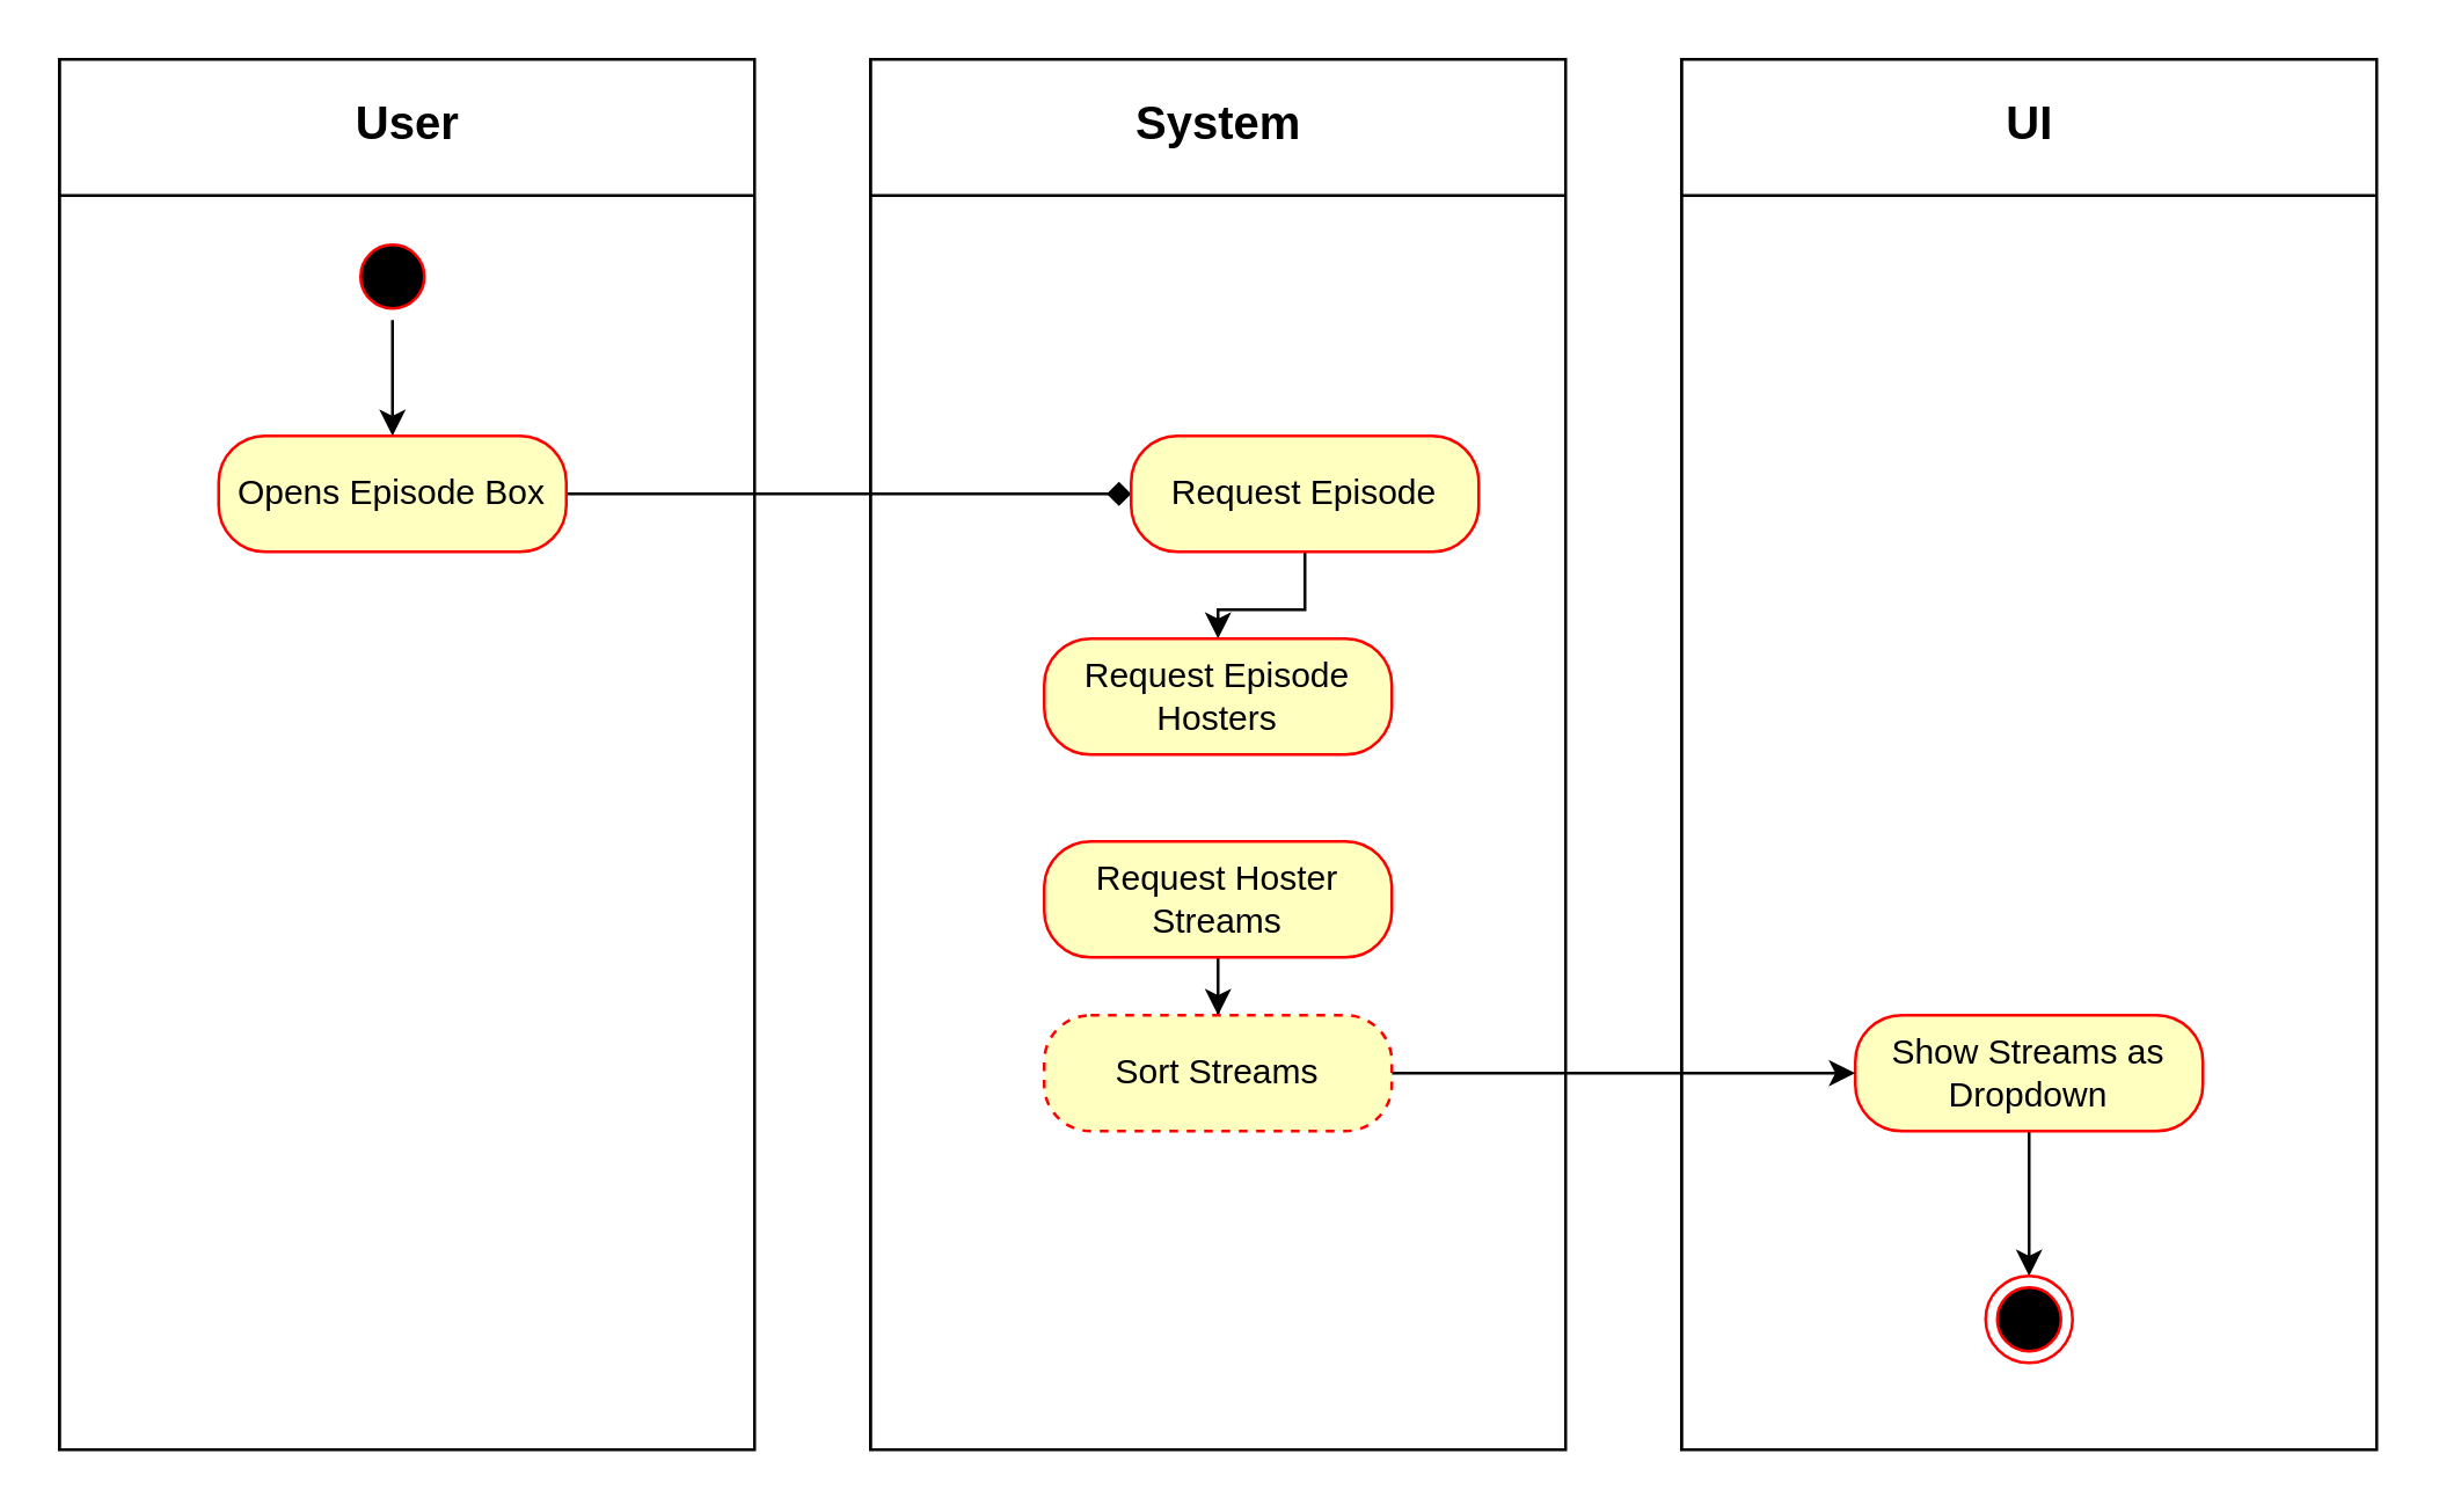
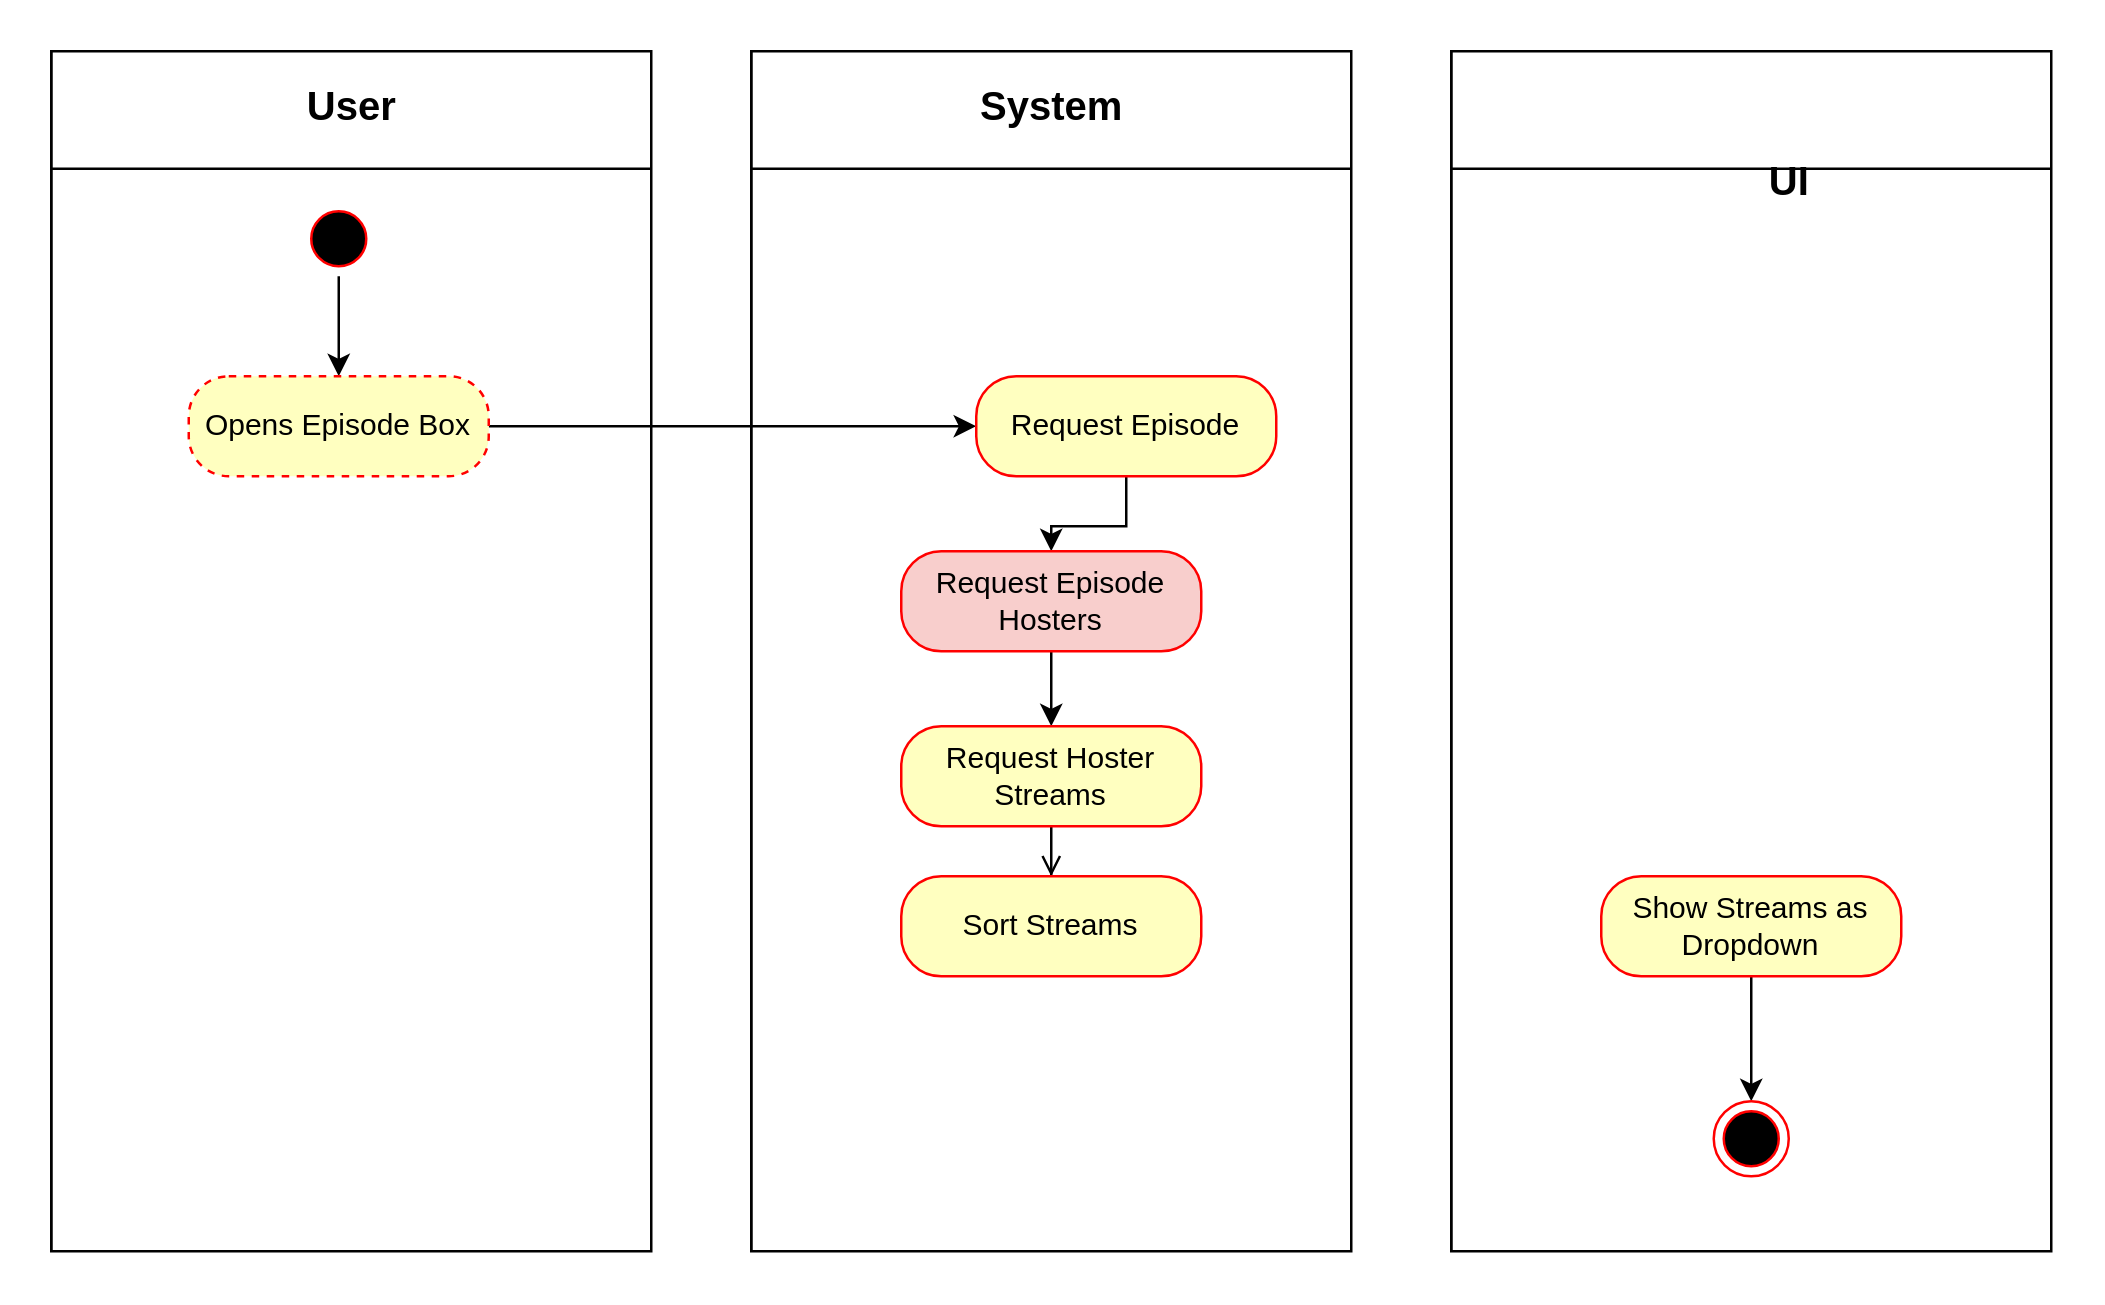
- <mxCell id="9" value="&lt;b&gt;&lt;font style=&quot;font-size: 16px&quot;&gt;UI&lt;/font&gt;&lt;/b&gt;" style="text;html=1;resizable=0;points=[];autosize=1;align=center;verticalAlign=top;spacingTop=-4;" parent="1" vertex="1"><mxGeometry x="685" y="30" width="30" height="20" as="geometry" /></mxCell>
+ <mxCell id="9" value="&lt;b&gt;&lt;font style=&quot;font-size: 16px&quot;&gt;UI&lt;/font&gt;&lt;/b&gt;" style="text;html=1;resizable=0;points=[];autosize=1;align=center;verticalAlign=top;spacingTop=-4;" parent="1" vertex="1"><mxGeometry x="700" y="60" width="30" height="20" as="geometry" /></mxCell>
- <mxCell id="11" value="Opens Episode Box" style="rounded=1;whiteSpace=wrap;html=1;arcSize=40;fontColor=#000000;fillColor=#ffffc0;strokeColor=#ff0000;" parent="1" vertex="1"><mxGeometry x="75" y="150" width="120" height="40" as="geometry" /></mxCell>
+ <mxCell id="11" value="Opens Episode Box" style="rounded=1;whiteSpace=wrap;html=1;arcSize=40;fontColor=#000000;fillColor=#ffffc0;strokeColor=#ff0000;dashed=1;" parent="1" vertex="1"><mxGeometry x="75" y="150" width="120" height="40" as="geometry" /></mxCell>
- <mxCell id="10" style="edgeStyle=orthogonalEdgeStyle;rounded=0;orthogonalLoop=1;jettySize=auto;html=1;exitX=1;exitY=0.5;exitDx=0;exitDy=0;endArrow=diamond;" parent="1" source="11" target="15" edge="1"><mxGeometry relative="1" as="geometry" /></mxCell>
+ <mxCell id="10" style="edgeStyle=orthogonalEdgeStyle;rounded=0;orthogonalLoop=1;jettySize=auto;html=1;exitX=1;exitY=0.5;exitDx=0;exitDy=0;" parent="1" source="11" target="15" edge="1"><mxGeometry relative="1" as="geometry" /></mxCell>
- <mxCell id="17" value="Request Episode Hosters" style="rounded=1;whiteSpace=wrap;html=1;arcSize=40;fontColor=#000000;fillColor=#ffffc0;strokeColor=#ff0000;" parent="1" vertex="1"><mxGeometry x="360" y="220" width="120" height="40" as="geometry" /></mxCell>
+ <mxCell id="17" value="Request Episode Hosters" style="rounded=1;whiteSpace=wrap;html=1;arcSize=40;fontColor=#000000;fillColor=#f8cecc;strokeColor=#ff0000;" parent="1" vertex="1"><mxGeometry x="360" y="220" width="120" height="40" as="geometry" /></mxCell>
+ <mxCell id="16" style="edgeStyle=orthogonalEdgeStyle;rounded=0;orthogonalLoop=1;jettySize=auto;html=1;exitX=0.5;exitY=1;exitDx=0;exitDy=0;entryX=0.5;entryY=0;entryDx=0;entryDy=0;" parent="1" source="17" target="19" edge="1"><mxGeometry relative="1" as="geometry" /></mxCell>
- <mxCell id="18" value="" style="edgeStyle=orthogonalEdgeStyle;rounded=0;orthogonalLoop=1;jettySize=auto;html=1;" parent="1" source="19" target="21" edge="1"><mxGeometry relative="1" as="geometry" /></mxCell>
+ <mxCell id="18" value="" style="edgeStyle=orthogonalEdgeStyle;rounded=0;orthogonalLoop=1;jettySize=auto;html=1;endArrow=open;" parent="1" source="19" target="21" edge="1"><mxGeometry relative="1" as="geometry" /></mxCell>
- <mxCell id="21" value="Sort Streams" style="rounded=1;whiteSpace=wrap;html=1;arcSize=40;fontColor=#000000;fillColor=#ffffc0;strokeColor=#ff0000;dashed=1;" parent="1" vertex="1"><mxGeometry x="360" y="350" width="120" height="40" as="geometry" /></mxCell>
+ <mxCell id="21" value="Sort Streams" style="rounded=1;whiteSpace=wrap;html=1;arcSize=40;fontColor=#000000;fillColor=#ffffc0;strokeColor=#ff0000;" parent="1" vertex="1"><mxGeometry x="360" y="350" width="120" height="40" as="geometry" /></mxCell>
- <mxCell id="20" style="edgeStyle=orthogonalEdgeStyle;rounded=0;orthogonalLoop=1;jettySize=auto;html=1;exitX=1;exitY=0.5;exitDx=0;exitDy=0;entryX=0;entryY=0.5;entryDx=0;entryDy=0;" parent="1" source="21" target="13" edge="1"><mxGeometry relative="1" as="geometry" /></mxCell>
